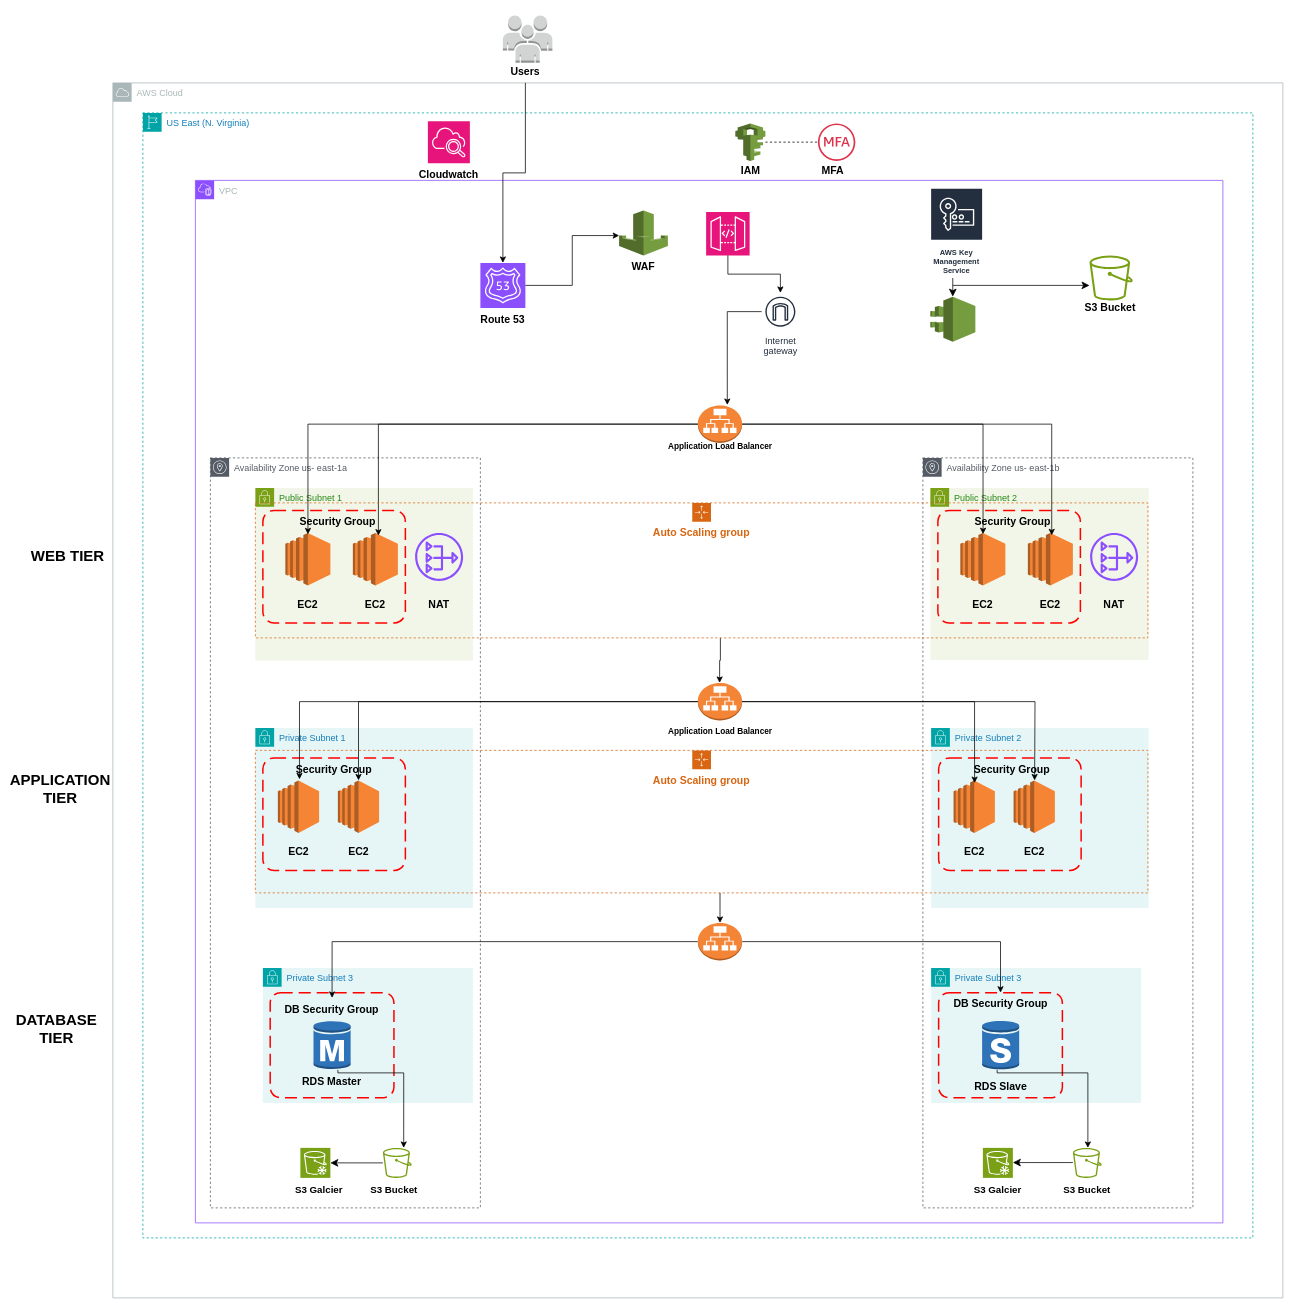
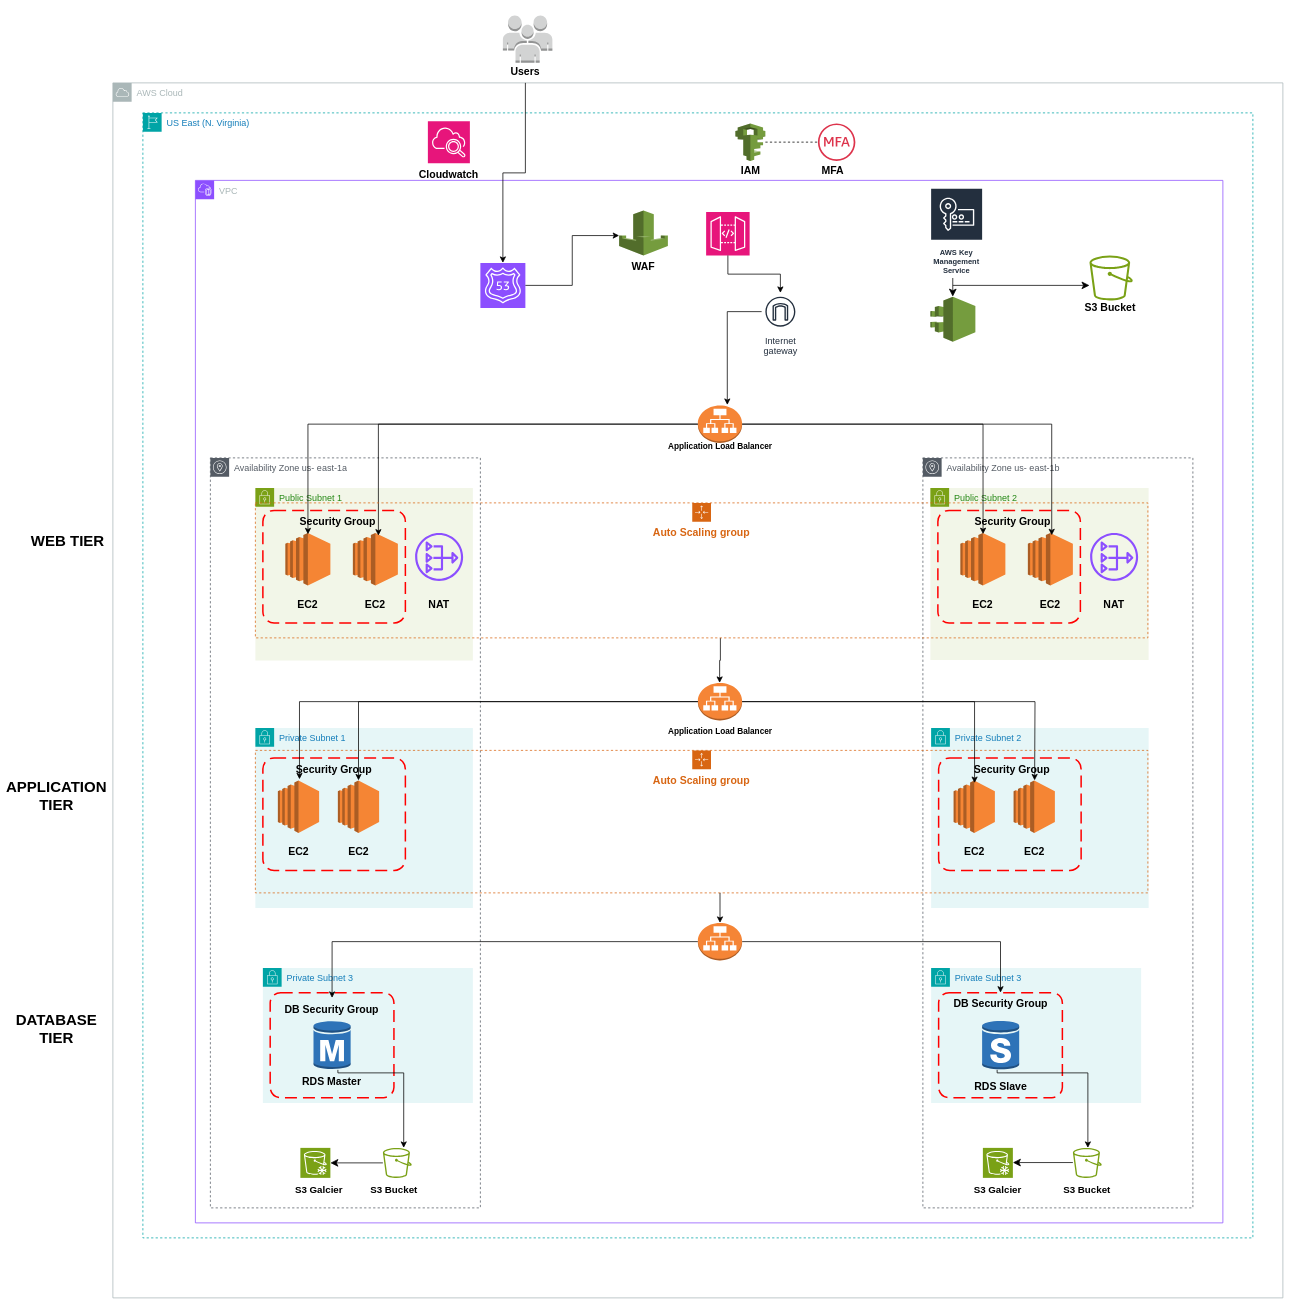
- <mxCell id="71" value="&lt;b&gt;&lt;font style=&quot;font-size: 14px;&quot;&gt;Route 53&lt;/font&gt;&lt;/b&gt;" style="text;html=1;align=center;verticalAlign=middle;whiteSpace=wrap;rounded=0;" parent="11" vertex="1"><mxGeometry x="360" y="170" width="100" height="30" as="geometry" /></mxCell>
- <mxCell id="97" value="&lt;b&gt;&lt;font style=&quot;font-size: 20px;&quot;&gt;WEB TIER&lt;/font&gt;&lt;/b&gt;" style="text;html=1;align=center;verticalAlign=middle;whiteSpace=wrap;rounded=0;" parent="1" vertex="1"><mxGeometry x="40" y="720" width="100" height="40" as="geometry" /></mxCell>
+ <mxCell id="97" value="&lt;b&gt;&lt;font style=&quot;font-size: 20px;&quot;&gt;WEB TIER&lt;/font&gt;&lt;/b&gt;" style="text;html=1;align=center;verticalAlign=middle;whiteSpace=wrap;rounded=0;" parent="1" vertex="1"><mxGeometry x="40" y="700" width="100" height="40" as="geometry" /></mxCell>
- <mxCell id="98" value="&lt;b&gt;&lt;font style=&quot;font-size: 20px;&quot;&gt;APPLICATION TIER&lt;/font&gt;&lt;/b&gt;" style="text;html=1;align=center;verticalAlign=middle;whiteSpace=wrap;rounded=0;" parent="1" vertex="1"><mxGeometry x="25" y="1030" width="110" height="40" as="geometry" /></mxCell>
+ <mxCell id="98" value="&lt;b&gt;&lt;font style=&quot;font-size: 20px;&quot;&gt;APPLICATION TIER&lt;/font&gt;&lt;/b&gt;" style="text;html=1;align=center;verticalAlign=middle;whiteSpace=wrap;rounded=0;" parent="1" vertex="1"><mxGeometry x="20" y="1040" width="110" height="40" as="geometry" /></mxCell>
